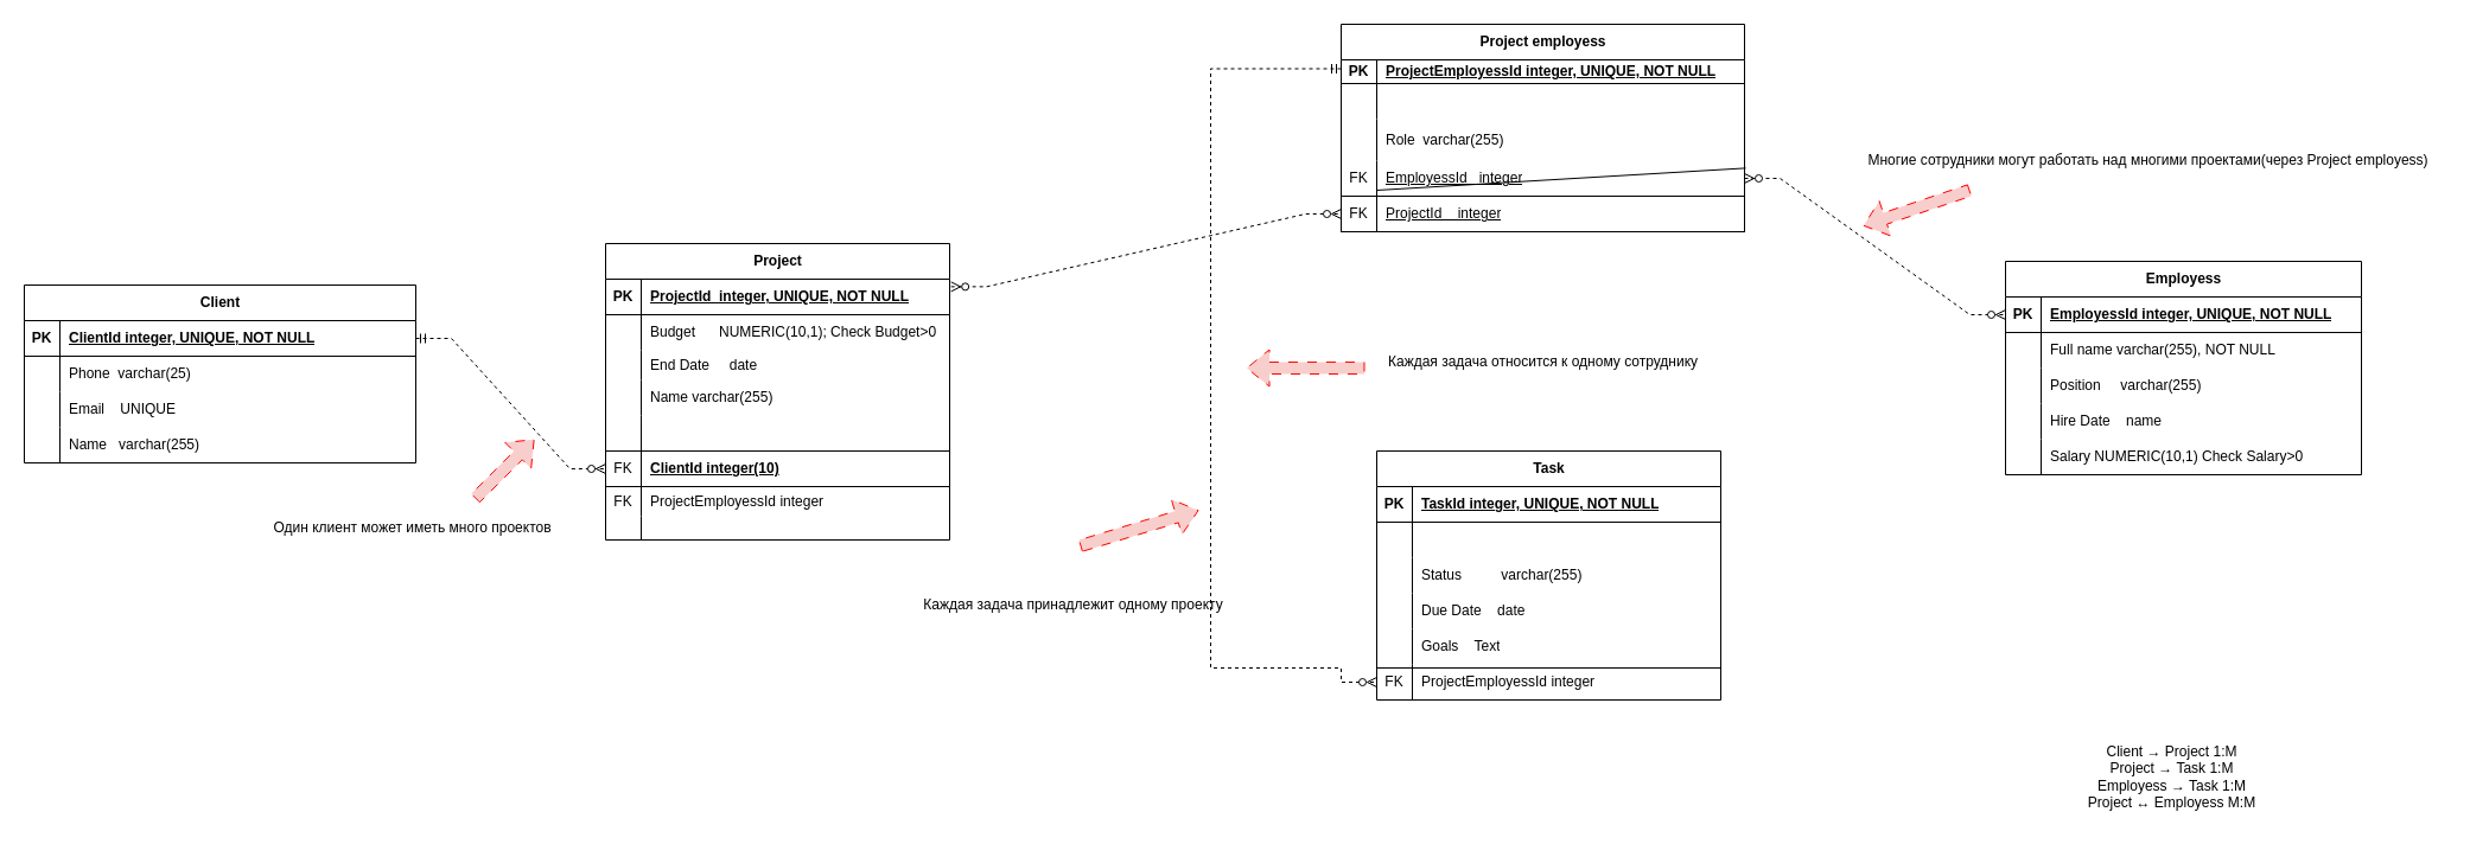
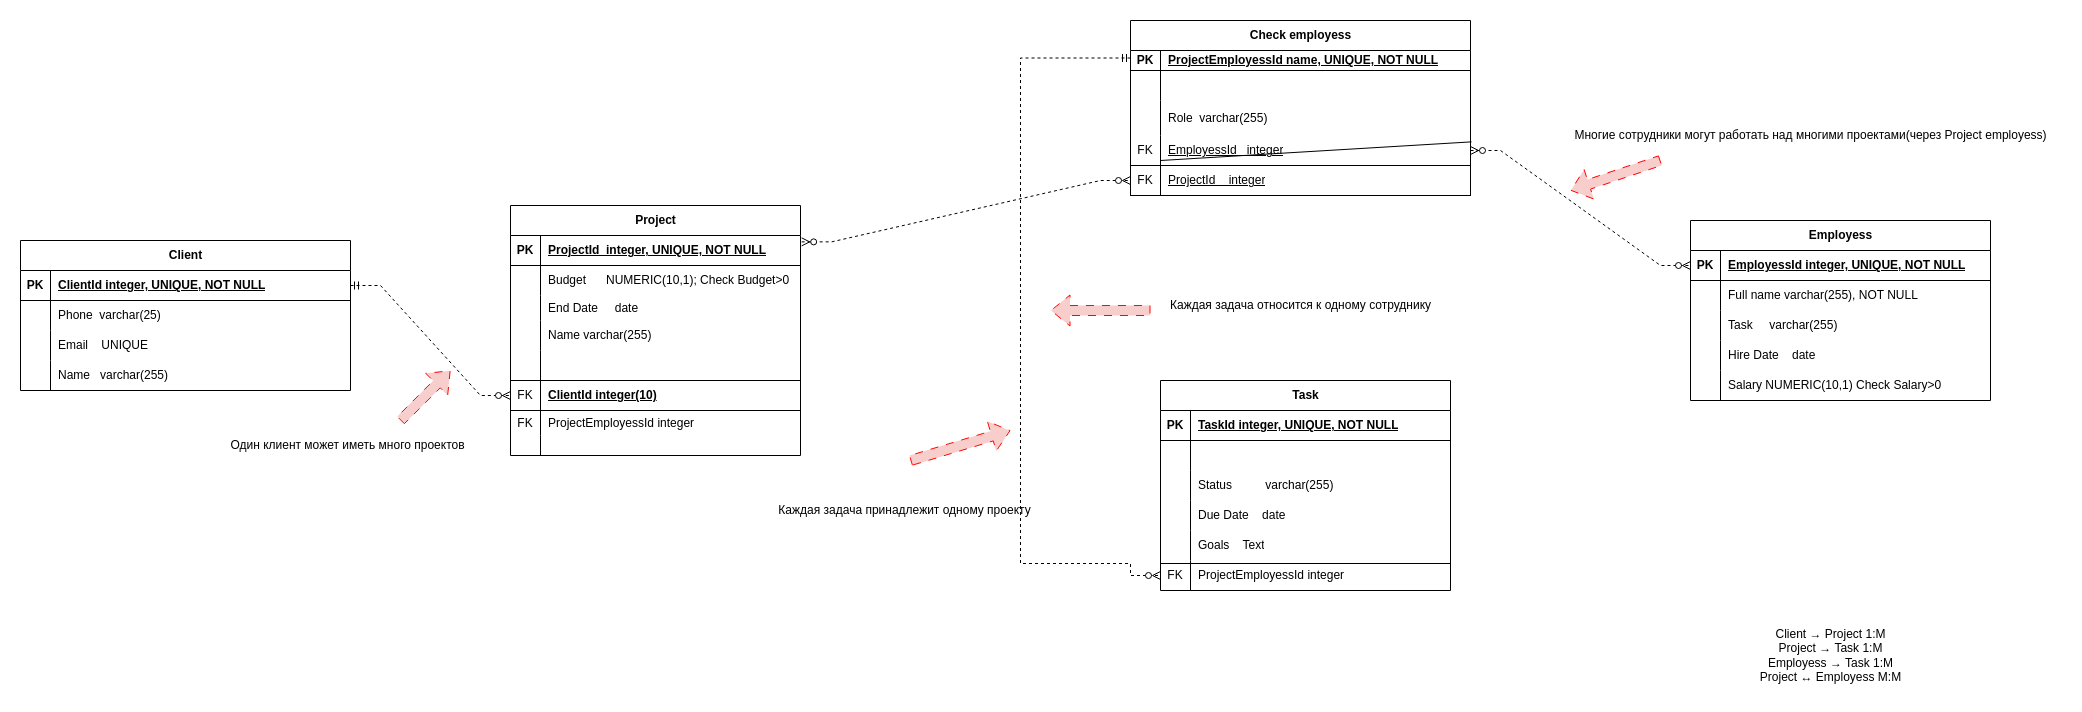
- <mxCell id="27" value="Project employess" style="shape=table;startSize=30;container=1;collapsible=1;childLayout=tableLayout;fixedRows=1;rowLines=0;fontStyle=1;align=center;resizeLast=1;html=1;" parent="1" vertex="1"><mxGeometry x="1130" y="20" width="340" height="175" as="geometry" /></mxCell>
+ <mxCell id="27" value="Check employess" style="shape=table;startSize=30;container=1;collapsible=1;childLayout=tableLayout;fixedRows=1;rowLines=0;fontStyle=1;align=center;resizeLast=1;html=1;" parent="1" vertex="1"><mxGeometry x="1130" y="20" width="340" height="175" as="geometry" /></mxCell>
- <mxCell id="30" value="ProjectEmployessId integer, UNIQUE, NOT NULL" style="shape=partialRectangle;connectable=0;fillColor=none;top=0;left=0;bottom=0;right=0;align=left;spacingLeft=6;fontStyle=5;overflow=hidden;whiteSpace=wrap;html=1;" parent="28" vertex="1"><mxGeometry x="30" width="310" height="20" as="geometry"><mxRectangle width="310" height="20" as="alternateBounds" /></mxGeometry></mxCell>
+ <mxCell id="30" value="ProjectEmployessId name, UNIQUE, NOT NULL" style="shape=partialRectangle;connectable=0;fillColor=none;top=0;left=0;bottom=0;right=0;align=left;spacingLeft=6;fontStyle=5;overflow=hidden;whiteSpace=wrap;html=1;" parent="28" vertex="1"><mxGeometry x="30" width="310" height="20" as="geometry"><mxRectangle width="310" height="20" as="alternateBounds" /></mxGeometry></mxCell>
- <mxCell id="65" value="Position&amp;nbsp; &amp;nbsp; &amp;nbsp;varchar(255)" style="shape=partialRectangle;connectable=0;fillColor=none;top=0;left=0;bottom=0;right=0;align=left;spacingLeft=6;overflow=hidden;whiteSpace=wrap;html=1;" parent="63" vertex="1"><mxGeometry x="30" width="270" height="30" as="geometry"><mxRectangle width="270" height="30" as="alternateBounds" /></mxGeometry></mxCell>
+ <mxCell id="65" value="Task&amp;nbsp; &amp;nbsp; &amp;nbsp;varchar(255)" style="shape=partialRectangle;connectable=0;fillColor=none;top=0;left=0;bottom=0;right=0;align=left;spacingLeft=6;overflow=hidden;whiteSpace=wrap;html=1;" parent="63" vertex="1"><mxGeometry x="30" width="270" height="30" as="geometry"><mxRectangle width="270" height="30" as="alternateBounds" /></mxGeometry></mxCell>
- <mxCell id="68" value="Hire Date&amp;nbsp; &amp;nbsp; name" style="shape=partialRectangle;connectable=0;fillColor=none;top=0;left=0;bottom=0;right=0;align=left;spacingLeft=6;overflow=hidden;whiteSpace=wrap;html=1;" parent="66" vertex="1"><mxGeometry x="30" width="270" height="30" as="geometry"><mxRectangle width="270" height="30" as="alternateBounds" /></mxGeometry></mxCell>
+ <mxCell id="68" value="Hire Date&amp;nbsp; &amp;nbsp; date" style="shape=partialRectangle;connectable=0;fillColor=none;top=0;left=0;bottom=0;right=0;align=left;spacingLeft=6;overflow=hidden;whiteSpace=wrap;html=1;" parent="66" vertex="1"><mxGeometry x="30" width="270" height="30" as="geometry"><mxRectangle width="270" height="30" as="alternateBounds" /></mxGeometry></mxCell>
